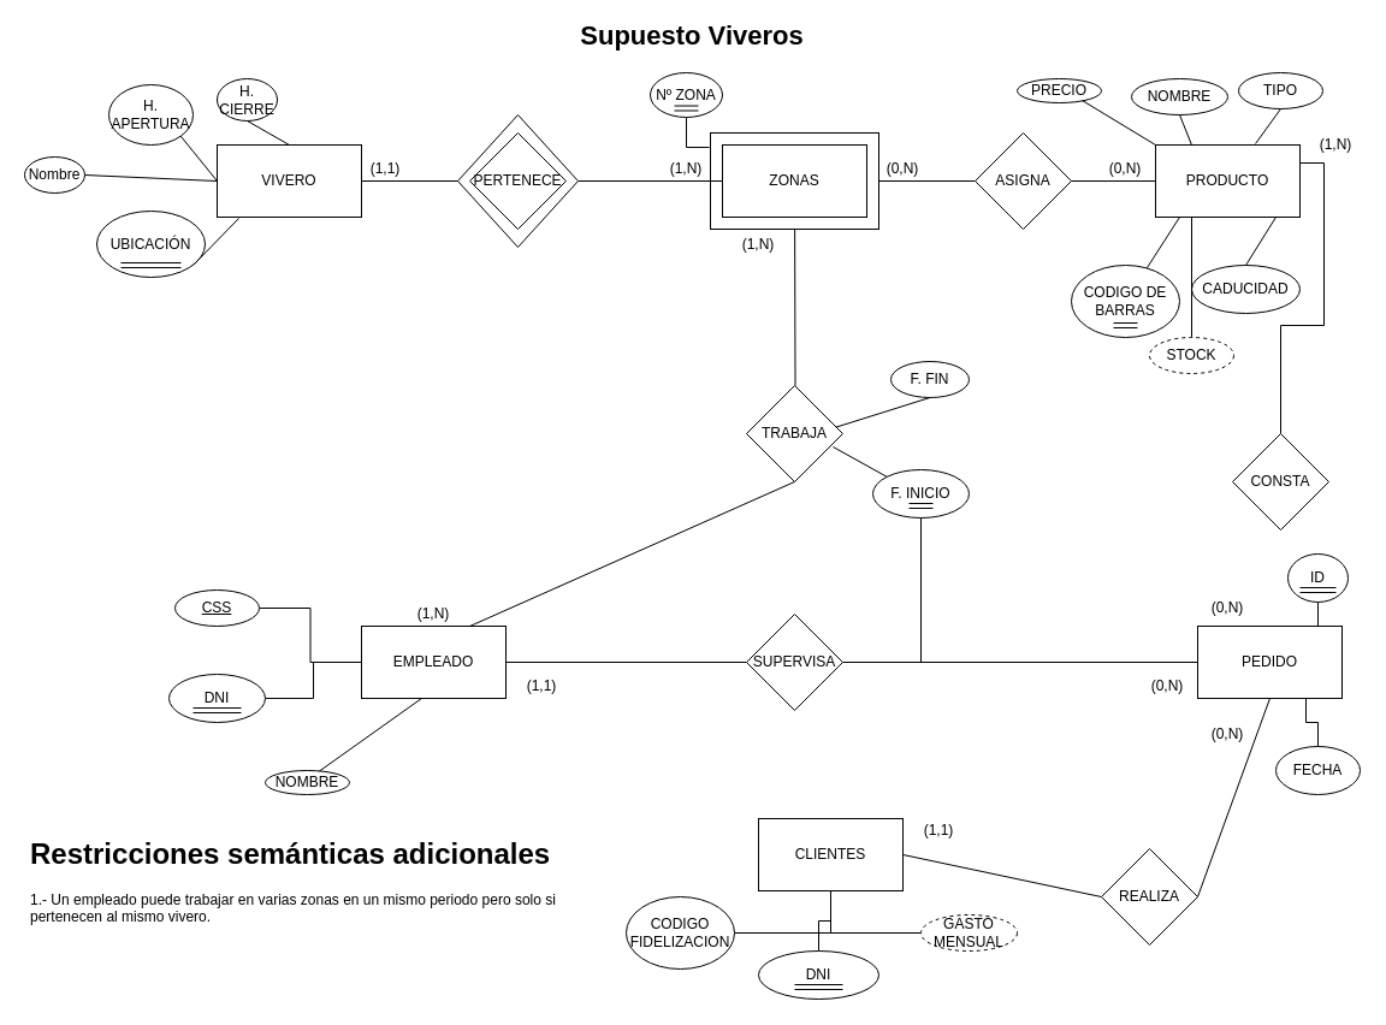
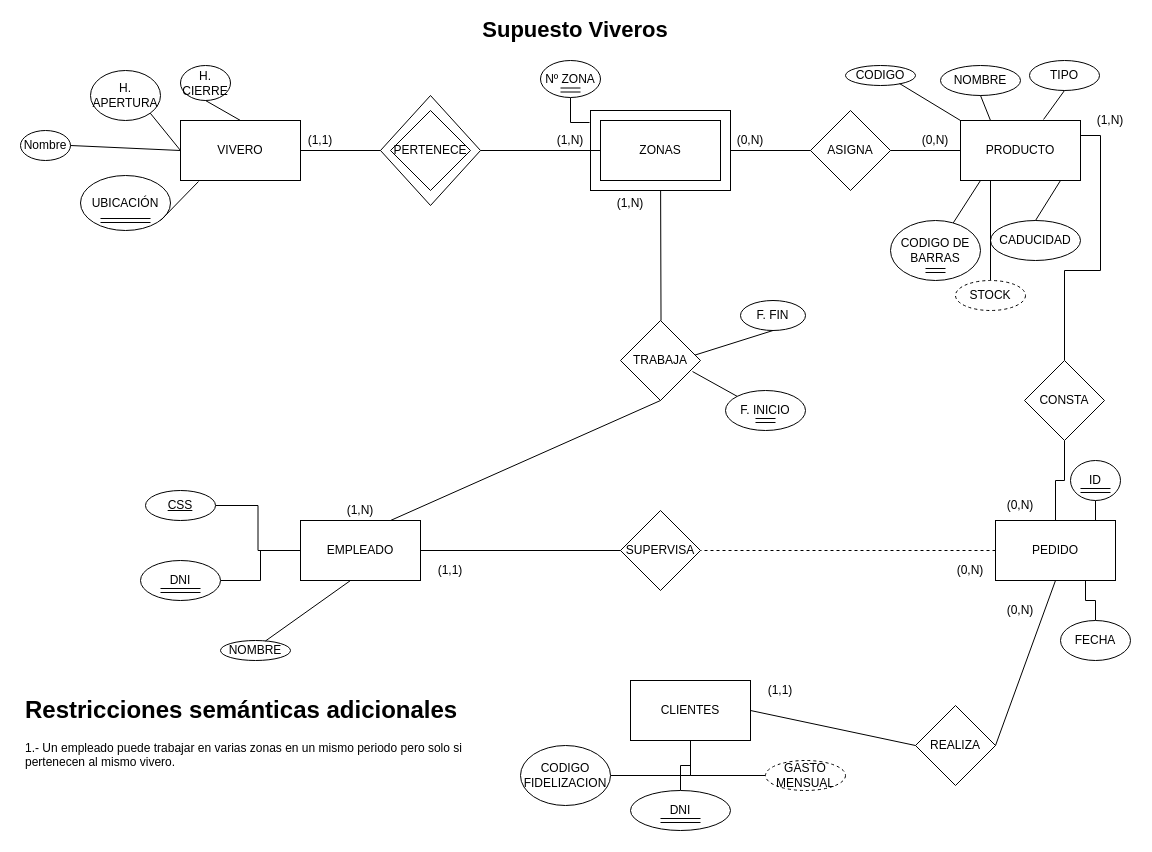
- <mxCell id="39" value="PRECIO" style="ellipse;whiteSpace=wrap;html=1;" vertex="1" parent="1"><mxGeometry x="845" y="65" width="70" height="20" as="geometry" /></mxCell>
+ <mxCell id="39" value="CODIGO" style="ellipse;whiteSpace=wrap;html=1;" vertex="1" parent="1"><mxGeometry x="845" y="65" width="70" height="20" as="geometry" /></mxCell>
- <mxCell id="57" value="" style="edgeStyle=orthogonalEdgeStyle;rounded=0;orthogonalLoop=1;jettySize=auto;html=1;startFill=0;endArrow=none;endFill=0;" edge="1" parent="1" source="58" target="42"><mxGeometry relative="1" as="geometry" /></mxCell>
+ <mxCell id="57" value="" style="edgeStyle=orthogonalEdgeStyle;rounded=0;orthogonalLoop=1;jettySize=auto;html=1;startFill=0;endArrow=none;endFill=0;" edge="1" parent="1" source="58" target="62"><mxGeometry relative="1" as="geometry" /></mxCell>
- <mxCell id="4" value="" style="edgeStyle=orthogonalEdgeStyle;rounded=0;orthogonalLoop=1;jettySize=auto;html=1;startFill=0;endArrow=none;endFill=0;exitX=0;exitY=0.5;exitDx=0;exitDy=0;" edge="1" parent="1" source="58" target="60"><mxGeometry relative="1" as="geometry" /></mxCell>
+ <mxCell id="4" value="" style="edgeStyle=orthogonalEdgeStyle;rounded=0;orthogonalLoop=1;jettySize=auto;html=1;startFill=0;endArrow=none;endFill=0;exitX=0;exitY=0.5;exitDx=0;exitDy=0;dashed=1;" edge="1" parent="1" source="58" target="60"><mxGeometry relative="1" as="geometry" /></mxCell>
